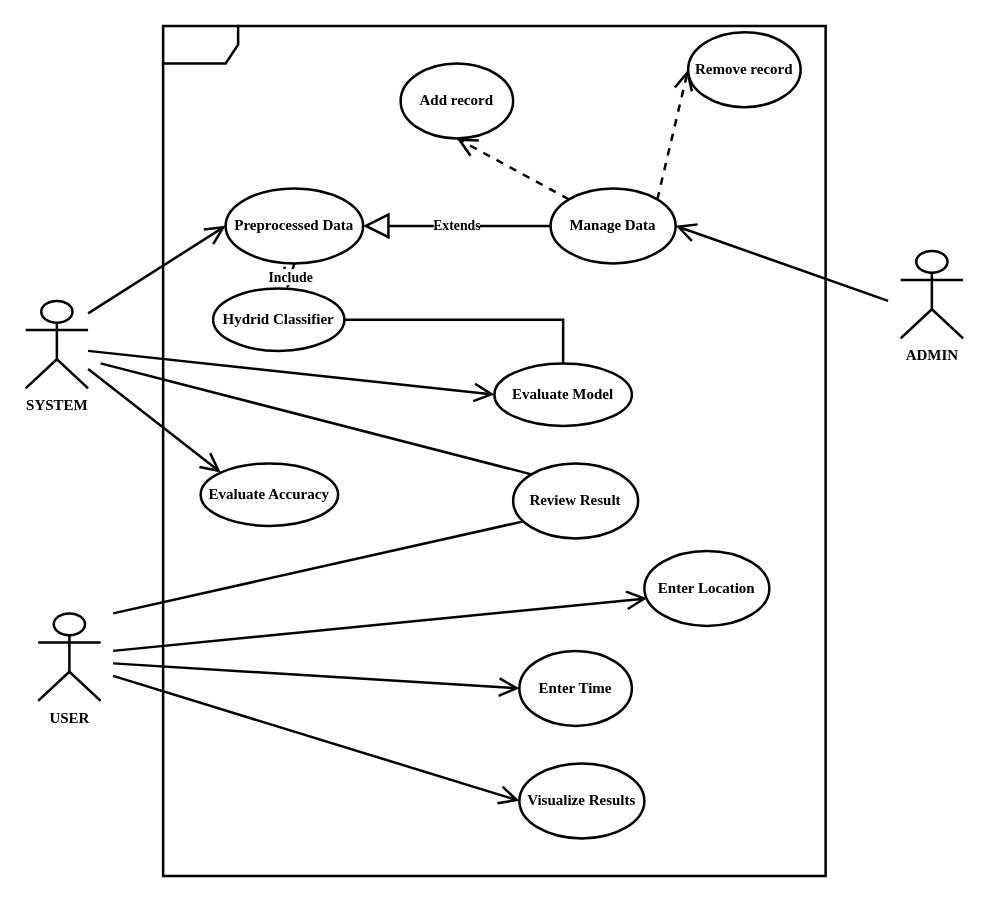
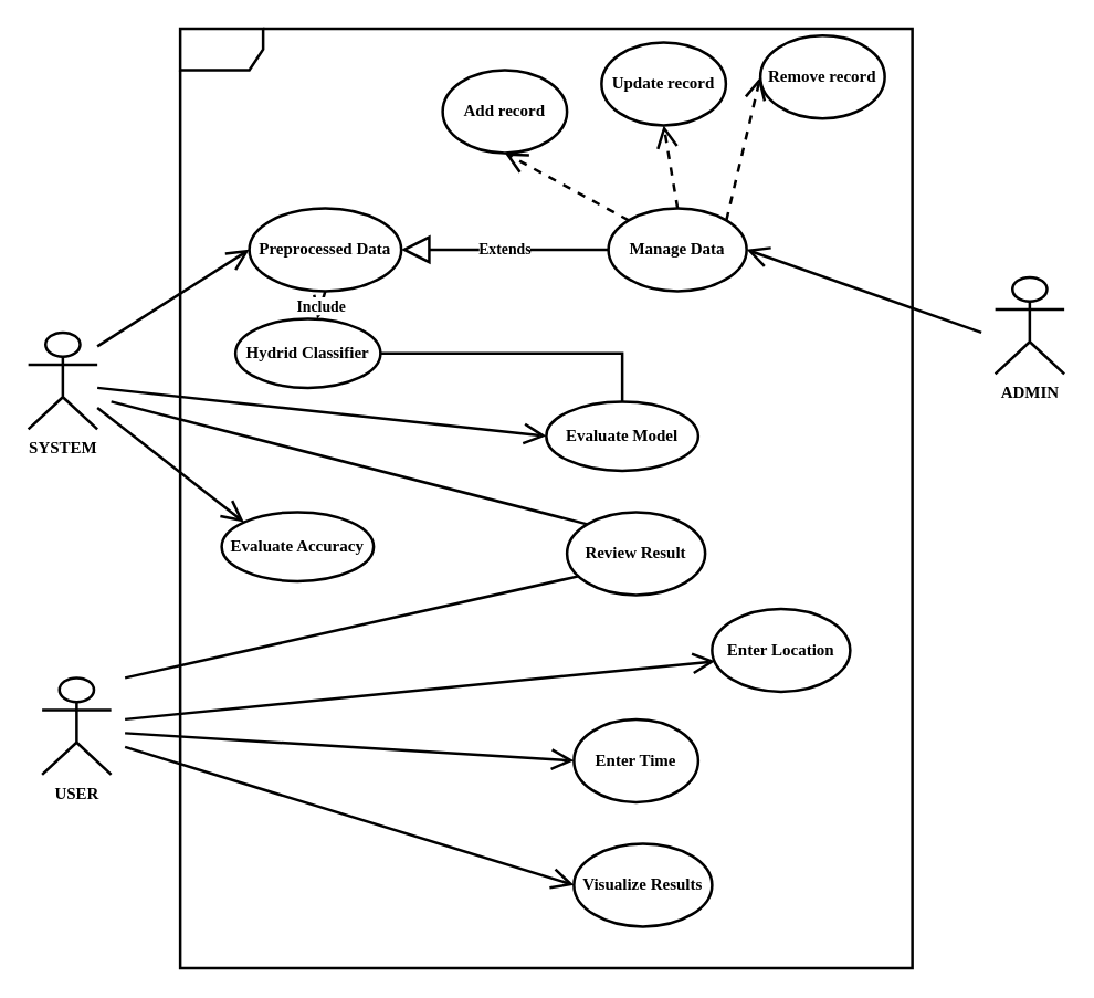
+ <mxCell id="7" value="&lt;font face=&quot;Verdana&quot;&gt;&lt;b&gt;Update record&lt;/b&gt;&lt;/font&gt;" style="ellipse;whiteSpace=wrap;html=1;hachureGap=4;fontFamily=Architects Daughter;fontSource=https%3A%2F%2Ffonts.googleapis.com%2Fcss%3Ffamily%3DArchitects%2BDaughter;strokeWidth=2;" vertex="1" parent="1"><mxGeometry x="435" y="30" width="90" height="60" as="geometry" /></mxCell>
+ <mxCell id="20" value="" style="endArrow=open;endSize=12;dashed=1;html=1;rounded=0;hachureGap=4;fontFamily=Architects Daughter;fontSource=https%3A%2F%2Ffonts.googleapis.com%2Fcss%3Ffamily%3DArchitects%2BDaughter;exitX=0.5;exitY=0;exitDx=0;exitDy=0;entryX=0.5;entryY=1;entryDx=0;entryDy=0;strokeWidth=2;" edge="1" parent="1" source="9" target="7"><mxGeometry width="160" relative="1" as="geometry"><mxPoint x="500" y="160" as="sourcePoint" /><mxPoint x="485" y="110" as="targetPoint" /></mxGeometry></mxCell>
